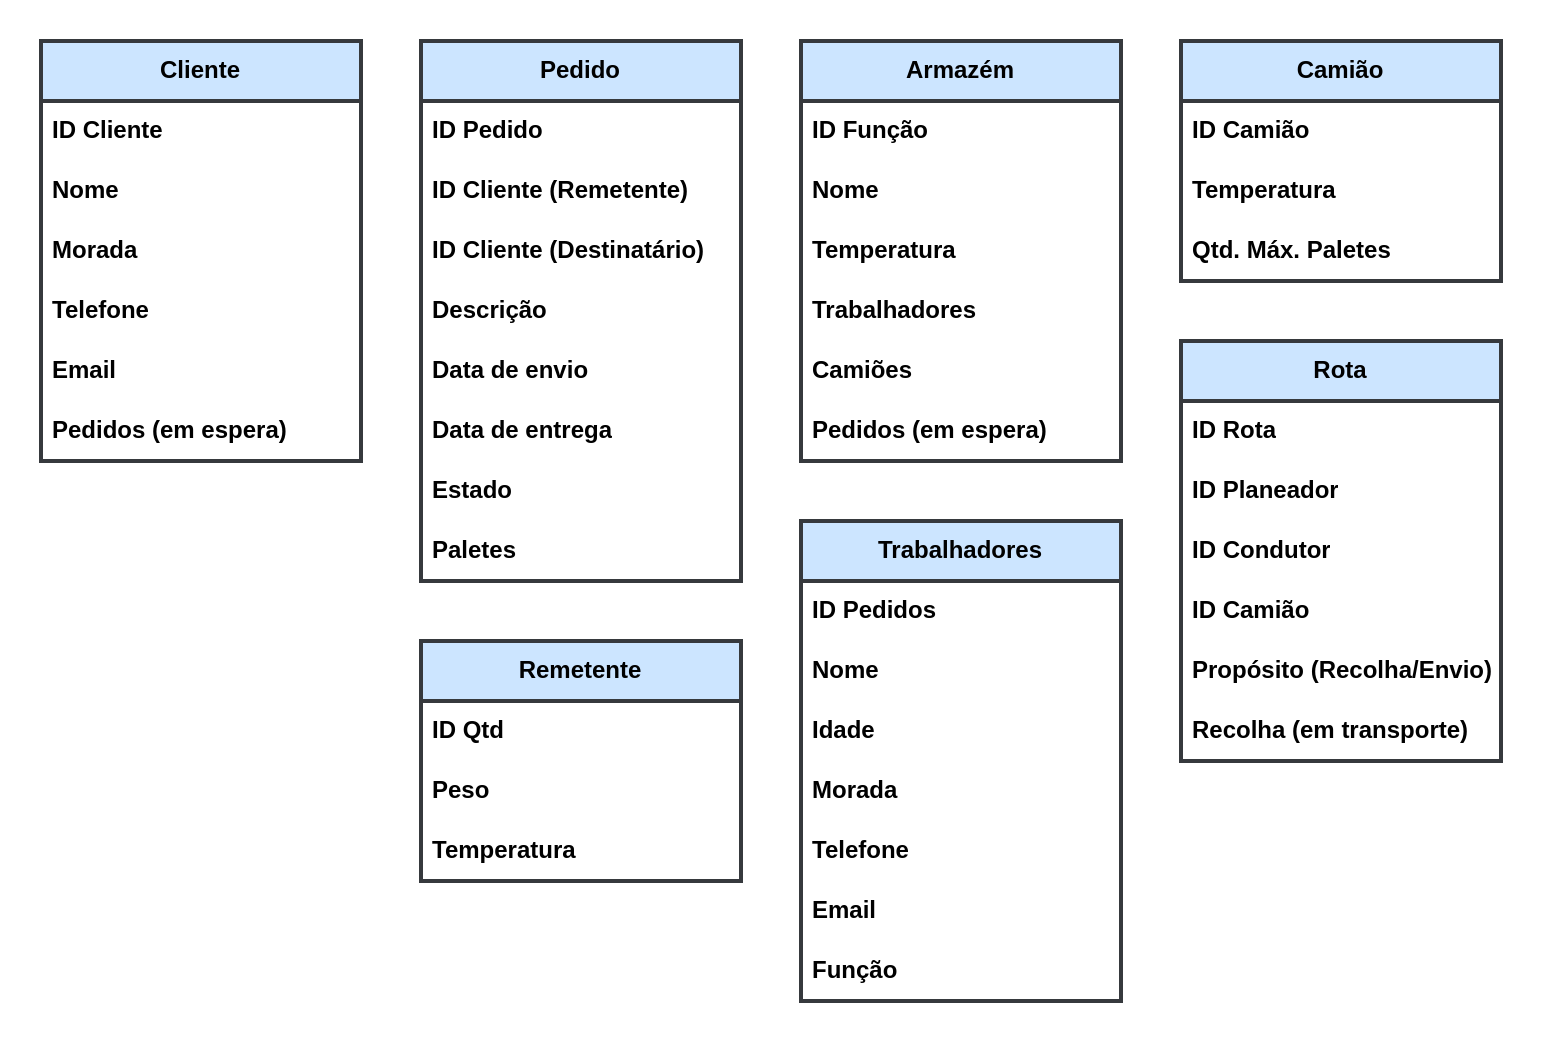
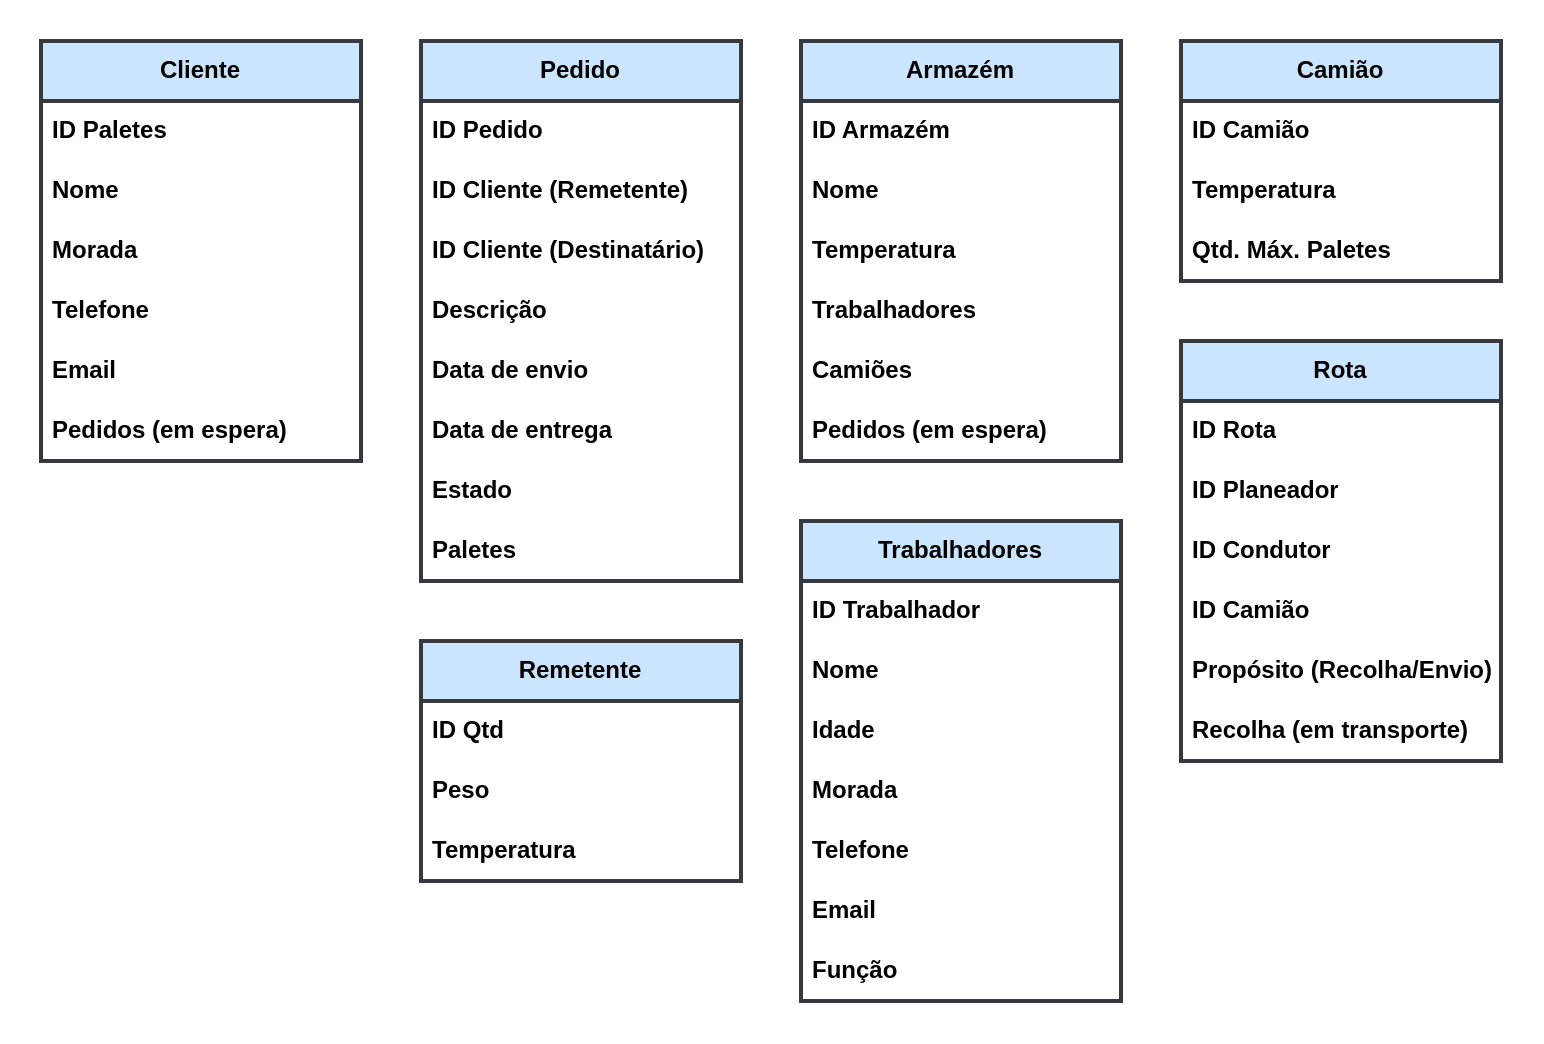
- <mxCell id="27" value="ID Cliente" style="text;align=left;verticalAlign=middle;spacingLeft=4;spacingRight=4;overflow=hidden;points=[[0,0.5],[1,0.5]];portConstraint=eastwest;rotatable=0;whiteSpace=wrap;html=1;strokeWidth=2;fontStyle=1" vertex="1" parent="26"><mxGeometry y="30" width="160" height="30" as="geometry" /></mxCell>
+ <mxCell id="27" value="ID Paletes" style="text;align=left;verticalAlign=middle;spacingLeft=4;spacingRight=4;overflow=hidden;points=[[0,0.5],[1,0.5]];portConstraint=eastwest;rotatable=0;whiteSpace=wrap;html=1;strokeWidth=2;fontStyle=1" vertex="1" parent="26"><mxGeometry y="30" width="160" height="30" as="geometry" /></mxCell>
- <mxCell id="42" value="ID Função" style="text;align=left;verticalAlign=middle;spacingLeft=4;spacingRight=4;overflow=hidden;points=[[0,0.5],[1,0.5]];portConstraint=eastwest;rotatable=0;whiteSpace=wrap;html=1;strokeWidth=2;fontStyle=1" vertex="1" parent="41"><mxGeometry y="30" width="160" height="30" as="geometry" /></mxCell>
+ <mxCell id="42" value="ID Armazém" style="text;align=left;verticalAlign=middle;spacingLeft=4;spacingRight=4;overflow=hidden;points=[[0,0.5],[1,0.5]];portConstraint=eastwest;rotatable=0;whiteSpace=wrap;html=1;strokeWidth=2;fontStyle=1" vertex="1" parent="41"><mxGeometry y="30" width="160" height="30" as="geometry" /></mxCell>
- <mxCell id="34" value="ID Pedidos" style="text;align=left;verticalAlign=middle;spacingLeft=4;spacingRight=4;overflow=hidden;points=[[0,0.5],[1,0.5]];portConstraint=eastwest;rotatable=0;whiteSpace=wrap;html=1;strokeWidth=2;fontStyle=1" vertex="1" parent="33"><mxGeometry y="30" width="160" height="30" as="geometry" /></mxCell>
+ <mxCell id="34" value="ID Trabalhador" style="text;align=left;verticalAlign=middle;spacingLeft=4;spacingRight=4;overflow=hidden;points=[[0,0.5],[1,0.5]];portConstraint=eastwest;rotatable=0;whiteSpace=wrap;html=1;strokeWidth=2;fontStyle=1" vertex="1" parent="33"><mxGeometry y="30" width="160" height="30" as="geometry" /></mxCell>
